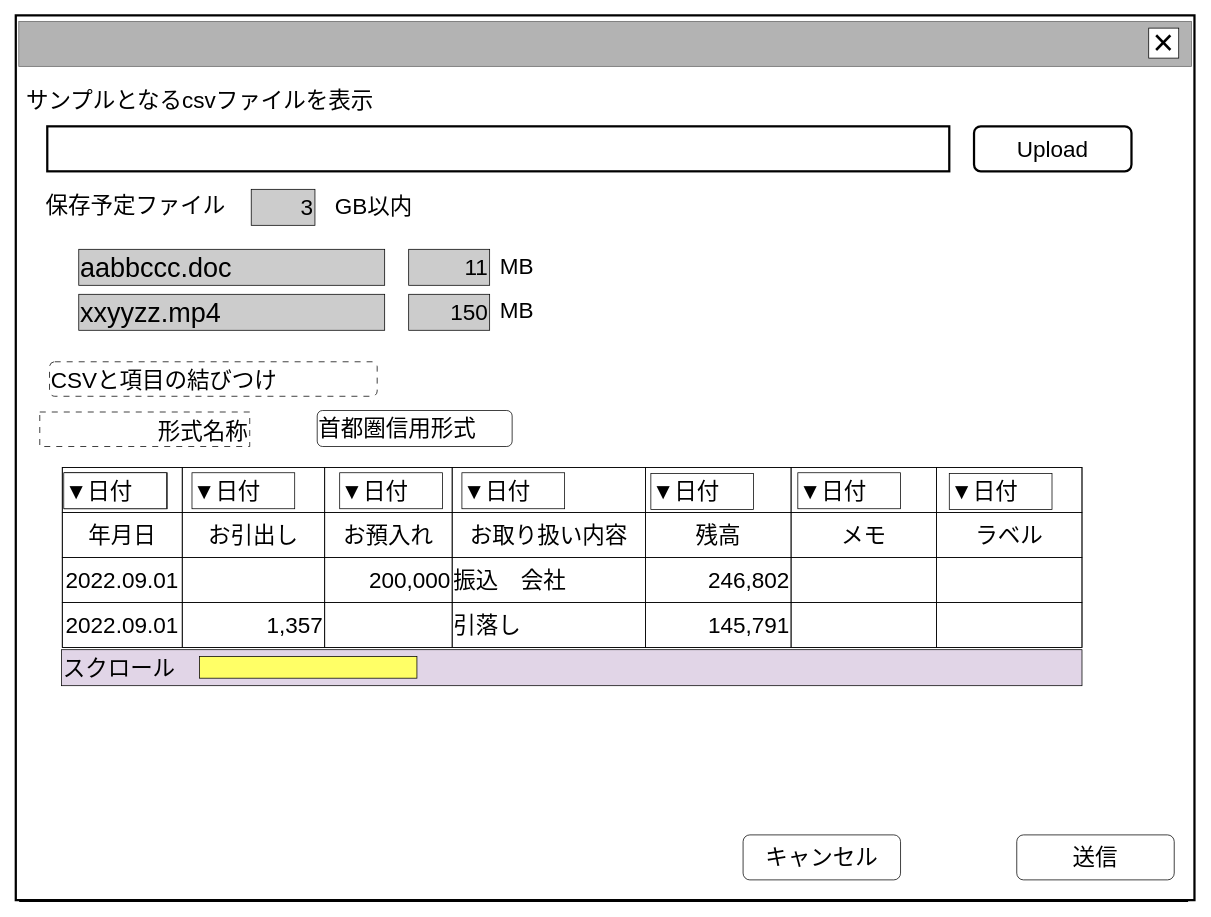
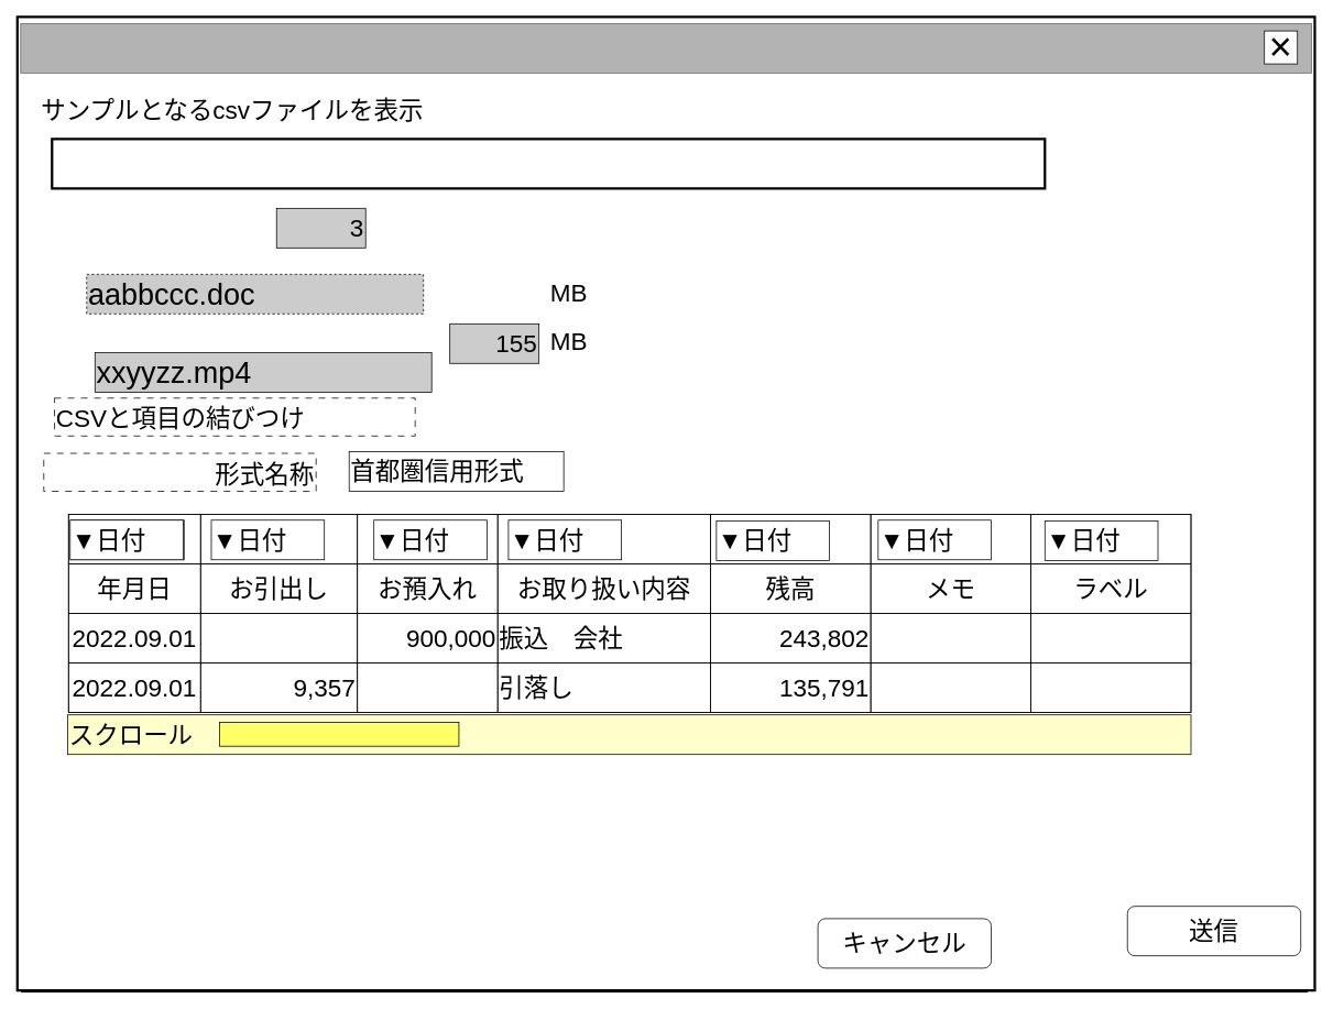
- <mxCell id="22" value="&lt;span style=&quot;font-size: 30px;&quot;&gt;サンプルとなるcsvファイルを表示&lt;/span&gt;" style="text;html=1;strokeColor=none;fillColor=none;align=left;verticalAlign=middle;whiteSpace=wrap;rounded=0;" vertex="1" parent="8"><mxGeometry x="32" y="113" width="600" height="40" as="geometry" /></mxCell>
+ <mxCell id="22" value="&lt;span style=&quot;font-size: 30px;&quot;&gt;サンプルとなるcsvファイルを表示&lt;/span&gt;" style="text;html=1;strokeColor=none;fillColor=none;align=left;verticalAlign=middle;whiteSpace=wrap;rounded=0;" vertex="1" parent="8"><mxGeometry x="47" y="113" width="600" height="40" as="geometry" /></mxCell>
- <mxCell id="21" value="&lt;span style=&quot;font-size: 30px;&quot;&gt;Upload&lt;/span&gt;" style="rounded=1;whiteSpace=wrap;html=1;fillColor=#FFFFFF;strokeWidth=3;" vertex="1" parent="8"><mxGeometry x="1298" y="168" width="210" height="60" as="geometry" /></mxCell>
- <mxCell id="12" value="&lt;span style=&quot;font-size: 30px;&quot;&gt;保存予定ファイル&lt;/span&gt;" style="text;html=1;strokeColor=none;fillColor=none;align=left;verticalAlign=middle;whiteSpace=wrap;rounded=0;" vertex="1" parent="8"><mxGeometry x="58" y="253" width="250" height="40" as="geometry" /></mxCell>
- <mxCell id="14" value="&lt;span style=&quot;font-size: 30px;&quot;&gt;GB以内&lt;/span&gt;" style="text;html=1;strokeColor=none;fillColor=none;align=left;verticalAlign=middle;whiteSpace=wrap;rounded=0;" vertex="1" parent="8"><mxGeometry x="444" y="254" width="250" height="40" as="geometry" /></mxCell>
- <mxCell id="13" value="&lt;span style=&quot;font-size: 30px;&quot;&gt;3&lt;/span&gt;" style="rounded=0;whiteSpace=wrap;html=1;align=right;fillColor=#CCCCCC;" vertex="1" parent="8"><mxGeometry x="334" y="252" width="85" height="48" as="geometry" /></mxCell>
+ <mxCell id="13" value="&lt;span style=&quot;font-size: 30px;&quot;&gt;3&lt;/span&gt;" style="rounded=0;whiteSpace=wrap;html=1;align=right;fillColor=#CCCCCC;" vertex="1" parent="8"><mxGeometry x="334" y="252" width="108" height="48" as="geometry" /></mxCell>
- <mxCell id="15" value="&lt;font style=&quot;font-size: 36px;&quot;&gt;aabbccc.doc&lt;/font&gt;" style="rounded=0;whiteSpace=wrap;html=1;align=left;fillColor=#CCCCCC;" vertex="1" parent="8"><mxGeometry x="104" y="332" width="408" height="48" as="geometry" /></mxCell>
+ <mxCell id="15" value="&lt;font style=&quot;font-size: 36px;&quot;&gt;aabbccc.doc&lt;/font&gt;" style="rounded=0;whiteSpace=wrap;html=1;align=left;fillColor=#CCCCCC;dashed=1;" vertex="1" parent="8"><mxGeometry x="104" y="332" width="408" height="48" as="geometry" /></mxCell>
- <mxCell id="17" value="&lt;span style=&quot;font-size: 30px;&quot;&gt;11&lt;/span&gt;" style="rounded=0;whiteSpace=wrap;html=1;align=right;fillColor=#CCCCCC;" vertex="1" parent="8"><mxGeometry x="544" y="332" width="108" height="48" as="geometry" /></mxCell>
- <mxCell id="16" value="&lt;font style=&quot;font-size: 36px;&quot;&gt;xxyyzz.mp4&lt;/font&gt;" style="rounded=0;whiteSpace=wrap;html=1;align=left;fillColor=#CCCCCC;" vertex="1" parent="8"><mxGeometry x="104" y="392" width="408" height="48" as="geometry" /></mxCell>
+ <mxCell id="16" value="&lt;font style=&quot;font-size: 36px;&quot;&gt;xxyyzz.mp4&lt;/font&gt;" style="rounded=0;whiteSpace=wrap;html=1;align=left;fillColor=#CCCCCC;" vertex="1" parent="8"><mxGeometry x="114" y="427" width="408" height="48" as="geometry" /></mxCell>
- <mxCell id="18" value="&lt;span style=&quot;font-size: 30px;&quot;&gt;150&lt;/span&gt;" style="rounded=0;whiteSpace=wrap;html=1;align=right;fillColor=#CCCCCC;" vertex="1" parent="8"><mxGeometry x="544" y="392" width="108" height="48" as="geometry" /></mxCell>
+ <mxCell id="18" value="&lt;span style=&quot;font-size: 30px;&quot;&gt;155&lt;/span&gt;" style="rounded=0;whiteSpace=wrap;html=1;align=right;fillColor=#CCCCCC;" vertex="1" parent="8"><mxGeometry x="544" y="392" width="108" height="48" as="geometry" /></mxCell>
- <mxCell id="63" value="&lt;span style=&quot;font-size: 30px;&quot;&gt;CSVと項目の結びつけ&lt;/span&gt;" style="whiteSpace=wrap;html=1;align=left;dashed=1;dashPattern=8 8;verticalAlign=bottom;rounded=1;" vertex="1" parent="8"><mxGeometry x="65" y="482" width="437" height="46" as="geometry" /></mxCell>
+ <mxCell id="63" value="&lt;span style=&quot;font-size: 30px;&quot;&gt;CSVと項目の結びつけ&lt;/span&gt;" style="rounded=0;whiteSpace=wrap;html=1;align=left;dashed=1;dashPattern=8 8;verticalAlign=bottom;" vertex="1" parent="8"><mxGeometry x="65" y="482" width="437" height="46" as="geometry" /></mxCell>
- <mxCell id="67" value="&lt;span style=&quot;font-size: 30px;&quot;&gt;形式名称&lt;/span&gt;" style="rounded=0;whiteSpace=wrap;html=1;align=right;dashed=1;dashPattern=8 8;verticalAlign=bottom;" vertex="1" parent="8"><mxGeometry x="52" y="549" width="280" height="46" as="geometry" /></mxCell>
+ <mxCell id="67" value="&lt;span style=&quot;font-size: 30px;&quot;&gt;形式名称&lt;/span&gt;" style="rounded=0;whiteSpace=wrap;html=1;align=right;dashed=1;dashPattern=8 8;verticalAlign=bottom;" vertex="1" parent="8"><mxGeometry x="52" y="549" width="330" height="46" as="geometry" /></mxCell>
- <mxCell id="68" value="&lt;font style=&quot;font-size: 30px;&quot;&gt;首都圏信用形式&lt;/font&gt;" style="whiteSpace=wrap;html=1;align=left;rounded=1;" vertex="1" parent="8"><mxGeometry x="422" y="547" width="260" height="48" as="geometry" /></mxCell>
+ <mxCell id="68" value="&lt;font style=&quot;font-size: 30px;&quot;&gt;首都圏信用形式&lt;/font&gt;" style="rounded=0;whiteSpace=wrap;html=1;align=left;" vertex="1" parent="8"><mxGeometry x="422" y="547" width="260" height="48" as="geometry" /></mxCell>
- <mxCell id="44" value="&lt;font style=&quot;font-size: 30px;&quot;&gt;200,000&lt;/font&gt;" style="connectable=0;recursiveResize=0;strokeColor=inherit;fillColor=none;align=right;whiteSpace=wrap;html=1;" vertex="1" parent="41"><mxGeometry x="350" width="170" height="60" as="geometry"><mxRectangle width="170" height="60" as="alternateBounds" /></mxGeometry></mxCell>
+ <mxCell id="44" value="&lt;font style=&quot;font-size: 30px;&quot;&gt;900,000&lt;/font&gt;" style="connectable=0;recursiveResize=0;strokeColor=inherit;fillColor=none;align=right;whiteSpace=wrap;html=1;" vertex="1" parent="41"><mxGeometry x="350" width="170" height="60" as="geometry"><mxRectangle width="170" height="60" as="alternateBounds" /></mxGeometry></mxCell>
- <mxCell id="46" value="&lt;font style=&quot;font-size: 30px;&quot;&gt;246,802&lt;/font&gt;" style="connectable=0;recursiveResize=0;strokeColor=inherit;fillColor=none;align=right;whiteSpace=wrap;html=1;" vertex="1" parent="41"><mxGeometry x="778" width="194" height="60" as="geometry"><mxRectangle width="194" height="60" as="alternateBounds" /></mxGeometry></mxCell>
+ <mxCell id="46" value="&lt;font style=&quot;font-size: 30px;&quot;&gt;243,802&lt;/font&gt;" style="connectable=0;recursiveResize=0;strokeColor=inherit;fillColor=none;align=right;whiteSpace=wrap;html=1;" vertex="1" parent="41"><mxGeometry x="778" width="194" height="60" as="geometry"><mxRectangle width="194" height="60" as="alternateBounds" /></mxGeometry></mxCell>
- <mxCell id="51" value="&lt;font style=&quot;font-size: 30px;&quot;&gt;1,357&lt;/font&gt;" style="connectable=0;recursiveResize=0;strokeColor=inherit;fillColor=none;align=right;whiteSpace=wrap;html=1;" vertex="1" parent="49"><mxGeometry x="160" width="190" height="60" as="geometry"><mxRectangle width="190" height="60" as="alternateBounds" /></mxGeometry></mxCell>
+ <mxCell id="51" value="&lt;font style=&quot;font-size: 30px;&quot;&gt;9,357&lt;/font&gt;" style="connectable=0;recursiveResize=0;strokeColor=inherit;fillColor=none;align=right;whiteSpace=wrap;html=1;" vertex="1" parent="49"><mxGeometry x="160" width="190" height="60" as="geometry"><mxRectangle width="190" height="60" as="alternateBounds" /></mxGeometry></mxCell>
- <mxCell id="54" value="&lt;font style=&quot;font-size: 30px;&quot;&gt;145,791&lt;/font&gt;" style="connectable=0;recursiveResize=0;strokeColor=inherit;fillColor=none;align=right;whiteSpace=wrap;html=1;" vertex="1" parent="49"><mxGeometry x="778" width="194" height="60" as="geometry"><mxRectangle width="194" height="60" as="alternateBounds" /></mxGeometry></mxCell>
+ <mxCell id="54" value="&lt;font style=&quot;font-size: 30px;&quot;&gt;135,791&lt;/font&gt;" style="connectable=0;recursiveResize=0;strokeColor=inherit;fillColor=none;align=right;whiteSpace=wrap;html=1;" vertex="1" parent="49"><mxGeometry x="778" width="194" height="60" as="geometry"><mxRectangle width="194" height="60" as="alternateBounds" /></mxGeometry></mxCell>
- <mxCell id="64" value="&lt;div style=&quot;&quot;&gt;&lt;font style=&quot;font-size: 30px;&quot;&gt;スクロール&lt;/font&gt;&lt;/div&gt;" style="rounded=0;whiteSpace=wrap;html=1;align=left;verticalAlign=top;fillColor=#e1d5e7;" vertex="1" parent="8"><mxGeometry x="81" y="866" width="1361" height="48" as="geometry" /></mxCell>
+ <mxCell id="64" value="&lt;div style=&quot;&quot;&gt;&lt;font style=&quot;font-size: 30px;&quot;&gt;スクロール&lt;/font&gt;&lt;/div&gt;" style="rounded=0;whiteSpace=wrap;html=1;align=left;verticalAlign=top;fillColor=#FFFFCC;" vertex="1" parent="8"><mxGeometry x="81" y="866" width="1361" height="48" as="geometry" /></mxCell>
- <mxCell id="9" value="&lt;span style=&quot;font-size: 30px;&quot;&gt;送信&lt;/span&gt;" style="rounded=1;whiteSpace=wrap;html=1;" parent="8" vertex="1"><mxGeometry x="1355" y="1113" width="210" height="60" as="geometry" /></mxCell>
+ <mxCell id="9" value="&lt;span style=&quot;font-size: 30px;&quot;&gt;送信&lt;/span&gt;" style="rounded=1;whiteSpace=wrap;html=1;" parent="8" vertex="1"><mxGeometry x="1365" y="1098" width="210" height="60" as="geometry" /></mxCell>
